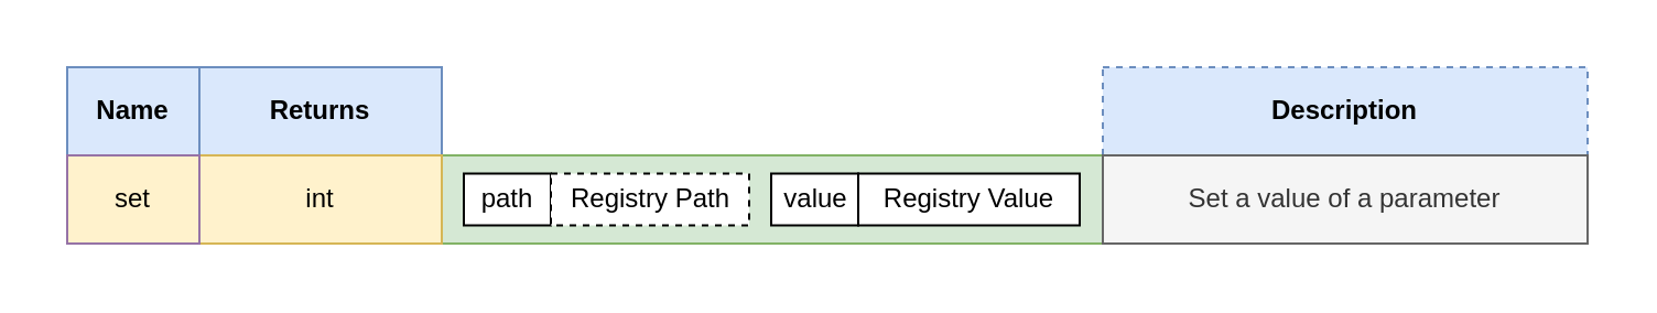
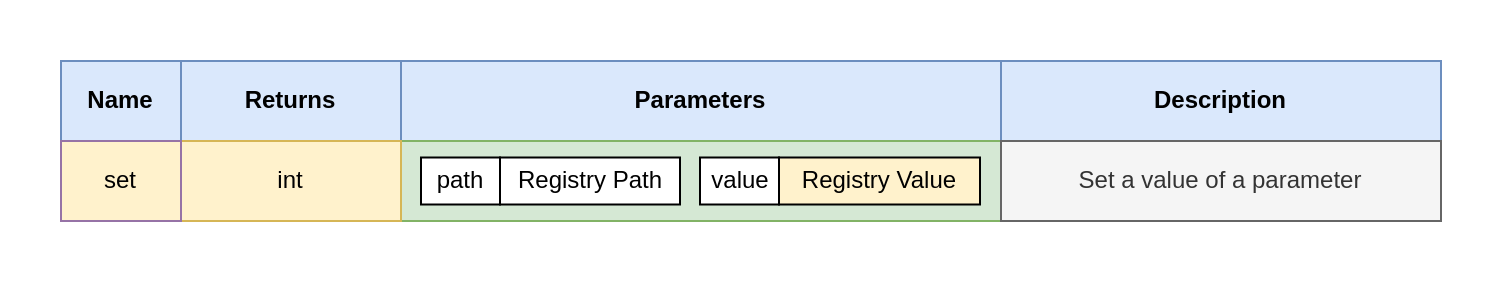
+ <mxCell id="4" value="&lt;b&gt;Parameters&lt;/b&gt;" style="rounded=0;whiteSpace=wrap;html=1;align=center;fillColor=#dae8fc;strokeColor=#6c8ebf;" parent="1" vertex="1"><mxGeometry x="200" y="30" width="300" height="40" as="geometry" /></mxCell>
- <mxCell id="6" value="&lt;b&gt;Description&lt;/b&gt;" style="rounded=0;whiteSpace=wrap;html=1;align=center;fillColor=#dae8fc;strokeColor=#6c8ebf;dashed=1;" parent="1" vertex="1"><mxGeometry x="500" y="30" width="220" height="40" as="geometry" /></mxCell>
+ <mxCell id="6" value="&lt;b&gt;Description&lt;/b&gt;" style="rounded=0;whiteSpace=wrap;html=1;align=center;fillColor=#dae8fc;strokeColor=#6c8ebf;" parent="1" vertex="1"><mxGeometry x="500" y="30" width="220" height="40" as="geometry" /></mxCell>
- <mxCell id="11" value="Registry Path" style="rounded=0;whiteSpace=wrap;html=1;dashed=1;" parent="1" vertex="1"><mxGeometry x="249.5" y="78.25" width="90" height="23.5" as="geometry" /></mxCell>
+ <mxCell id="11" value="Registry Path" style="rounded=0;whiteSpace=wrap;html=1;" parent="1" vertex="1"><mxGeometry x="249.5" y="78.25" width="90" height="23.5" as="geometry" /></mxCell>
- <mxCell id="13" value="Registry Value" style="rounded=0;whiteSpace=wrap;html=1;" parent="1" vertex="1"><mxGeometry x="389" y="78.25" width="100.5" height="23.5" as="geometry" /></mxCell>
+ <mxCell id="13" value="Registry Value" style="rounded=0;whiteSpace=wrap;html=1;fillColor=#fff2cc;" parent="1" vertex="1"><mxGeometry x="389" y="78.25" width="100.5" height="23.5" as="geometry" /></mxCell>
